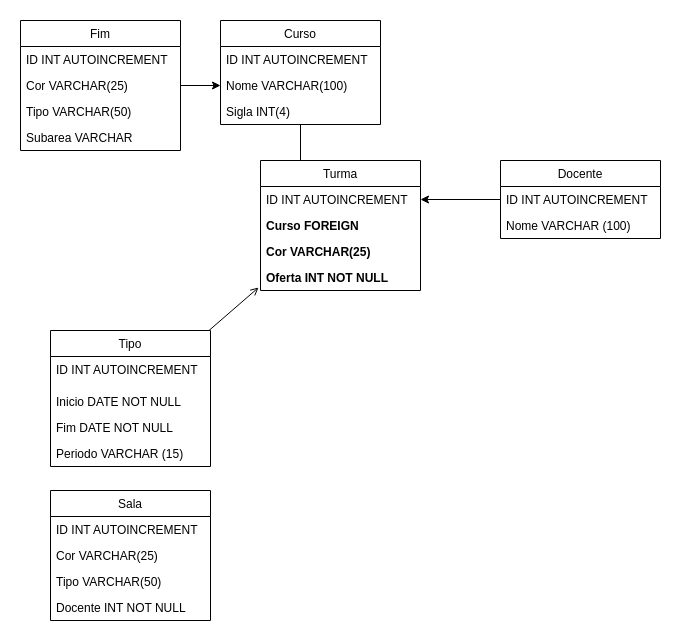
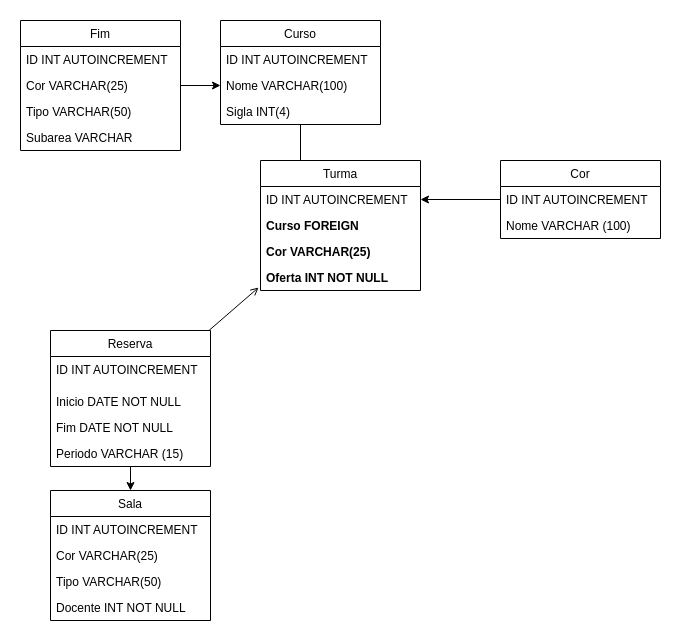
- <mxCell id="13" value="Docente" style="swimlane;fontStyle=0;childLayout=stackLayout;horizontal=1;startSize=26;fillColor=none;horizontalStack=0;resizeParent=1;resizeParentMax=0;resizeLast=0;collapsible=1;marginBottom=0;" parent="1" vertex="1"><mxGeometry x="500" y="160" width="160" height="78" as="geometry" /></mxCell>
+ <mxCell id="13" value="Cor" style="swimlane;fontStyle=0;childLayout=stackLayout;horizontal=1;startSize=26;fillColor=none;horizontalStack=0;resizeParent=1;resizeParentMax=0;resizeLast=0;collapsible=1;marginBottom=0;" parent="1" vertex="1"><mxGeometry x="500" y="160" width="160" height="78" as="geometry" /></mxCell>
- <mxCell id="22" value="Tipo" style="swimlane;fontStyle=0;childLayout=stackLayout;horizontal=1;startSize=26;fillColor=none;horizontalStack=0;resizeParent=1;resizeParentMax=0;resizeLast=0;collapsible=1;marginBottom=0;" parent="1" vertex="1"><mxGeometry x="50" y="330" width="160" height="136" as="geometry" /></mxCell>
+ <mxCell id="22" value="Reserva" style="swimlane;fontStyle=0;childLayout=stackLayout;horizontal=1;startSize=26;fillColor=none;horizontalStack=0;resizeParent=1;resizeParentMax=0;resizeLast=0;collapsible=1;marginBottom=0;" parent="1" vertex="1"><mxGeometry x="50" y="330" width="160" height="136" as="geometry" /></mxCell>
+ <mxCell id="33" style="edgeStyle=none;html=1;" edge="1" parent="1" source="26" target="7"><mxGeometry relative="1" as="geometry" /></mxCell>
